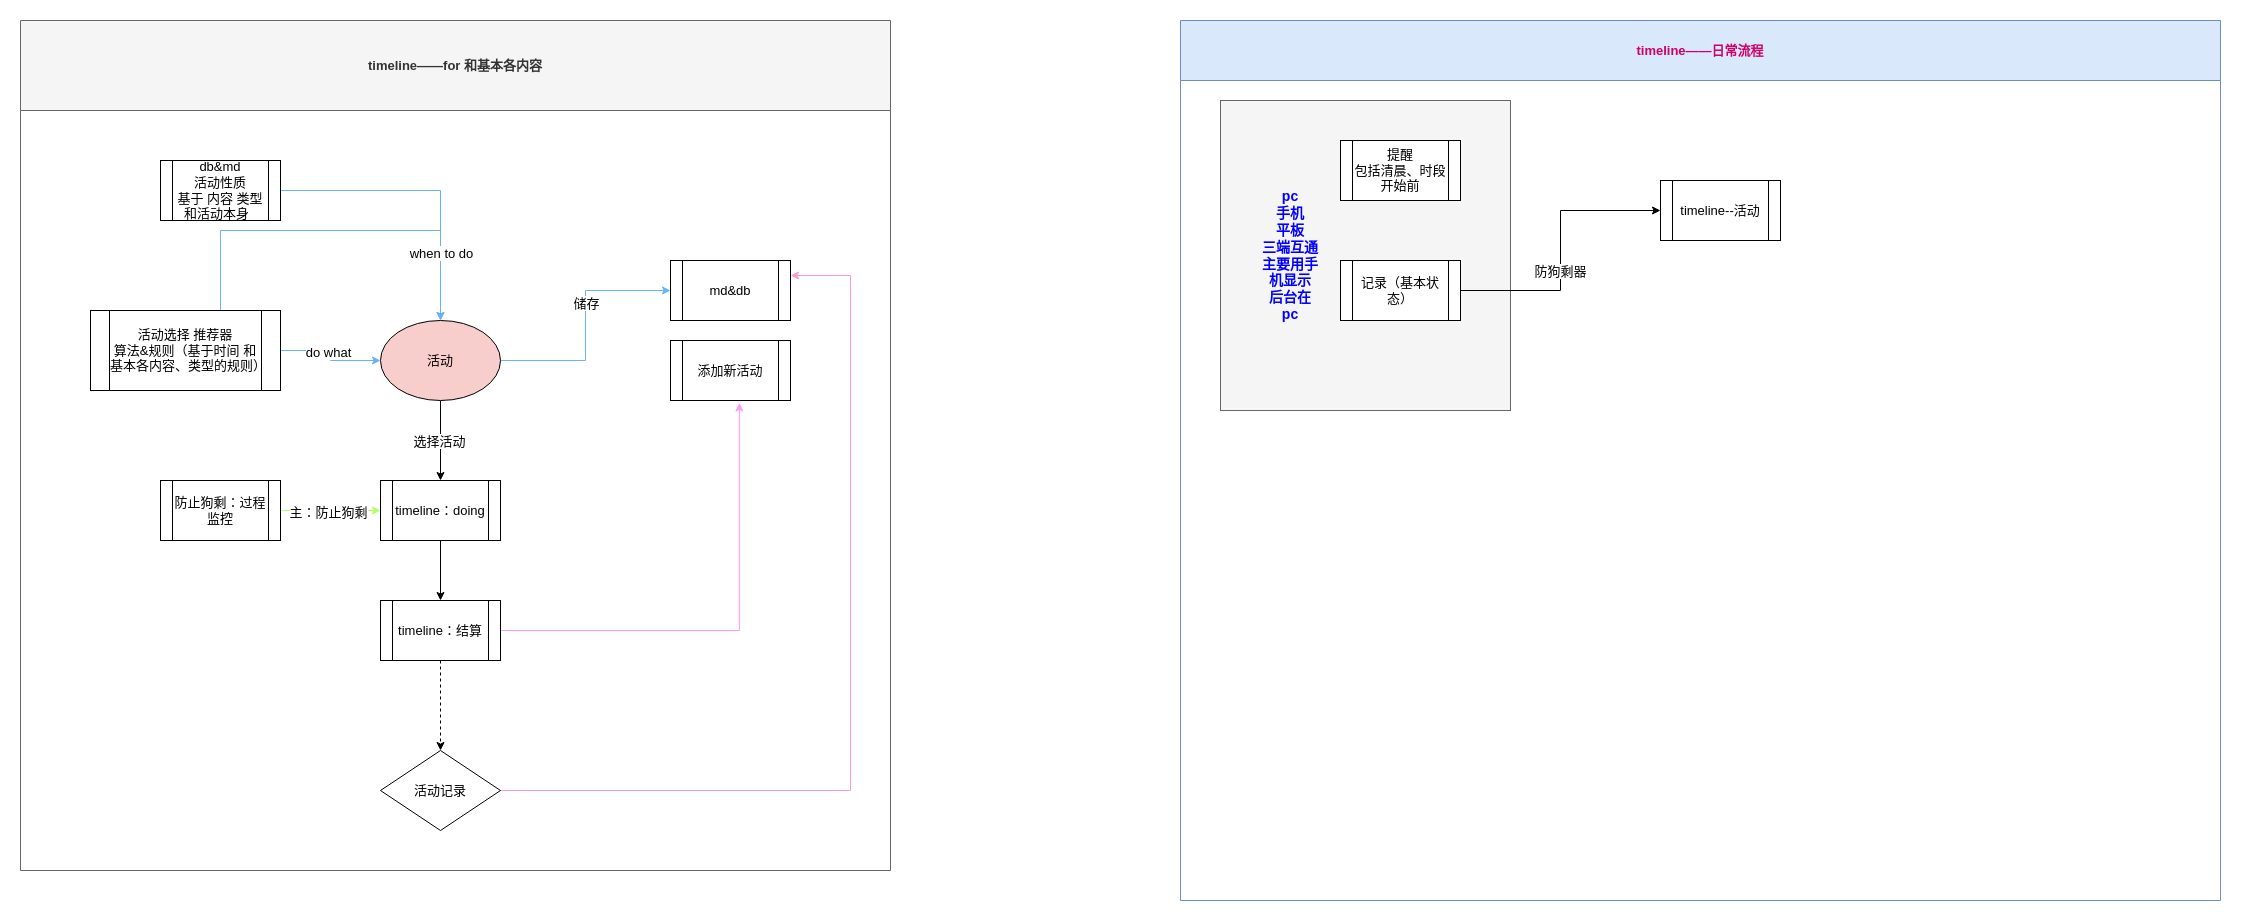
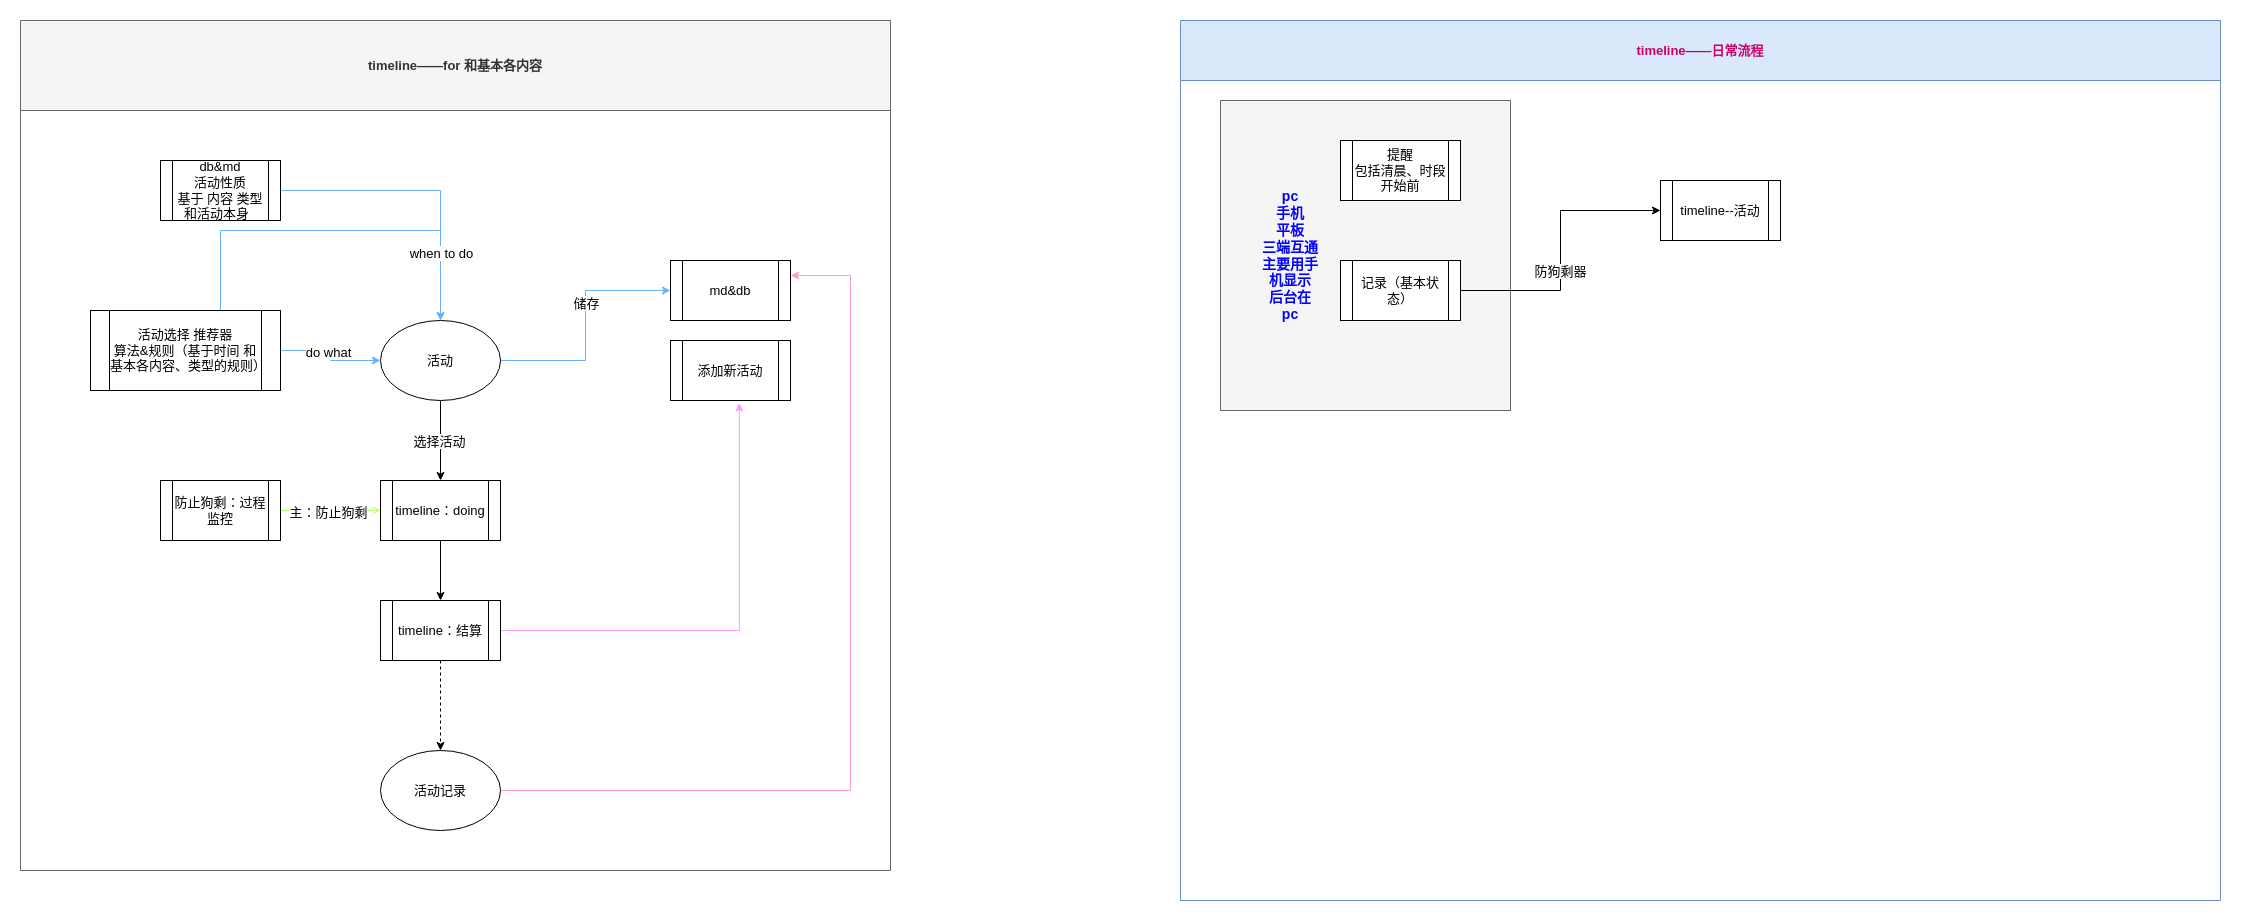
- <mxCell id="15" value="活动" style="ellipse;whiteSpace=wrap;html=1;fontSize=13;fillColor=#f8cecc;" vertex="1" parent="1"><mxGeometry x="380" y="320" width="120" height="80" as="geometry" /></mxCell>
+ <mxCell id="15" value="活动" style="ellipse;whiteSpace=wrap;html=1;fontSize=13;" vertex="1" parent="1"><mxGeometry x="380" y="320" width="120" height="80" as="geometry" /></mxCell>
- <mxCell id="32" style="edgeStyle=orthogonalEdgeStyle;rounded=0;orthogonalLoop=1;jettySize=auto;html=1;strokeColor=#B3FF66;fontSize=13;" edge="1" parent="1" source="34" target="24"><mxGeometry relative="1" as="geometry" /></mxCell>
+ <mxCell id="32" style="edgeStyle=orthogonalEdgeStyle;rounded=0;orthogonalLoop=1;jettySize=auto;html=1;strokeColor=#B3FF66;fontSize=13;endArrow=open;" edge="1" parent="1" source="34" target="24"><mxGeometry relative="1" as="geometry" /></mxCell>
- <mxCell id="29" value="活动记录" style="rhombus;whiteSpace=wrap;html=1;fontSize=13;" vertex="1" parent="1"><mxGeometry x="380" y="750" width="120" height="80" as="geometry" /></mxCell>
+ <mxCell id="29" value="活动记录" style="ellipse;whiteSpace=wrap;html=1;fontSize=13;" vertex="1" parent="1"><mxGeometry x="380" y="750" width="120" height="80" as="geometry" /></mxCell>
